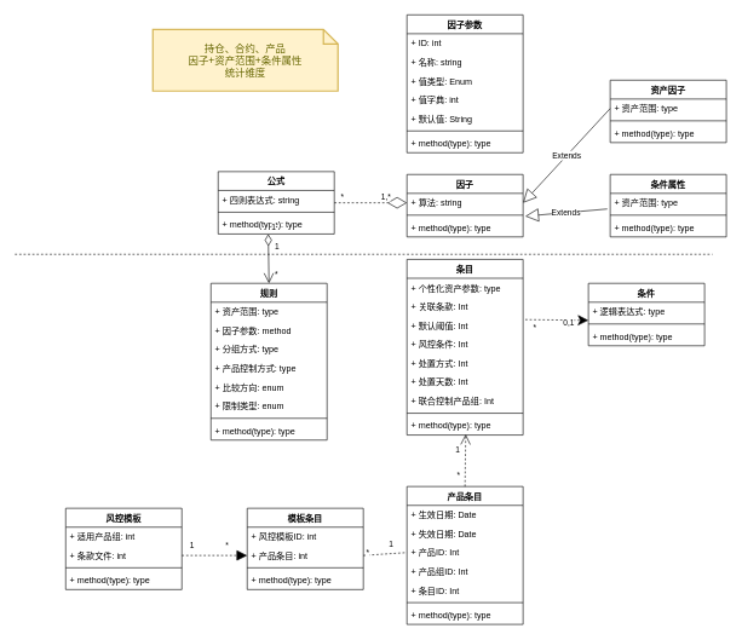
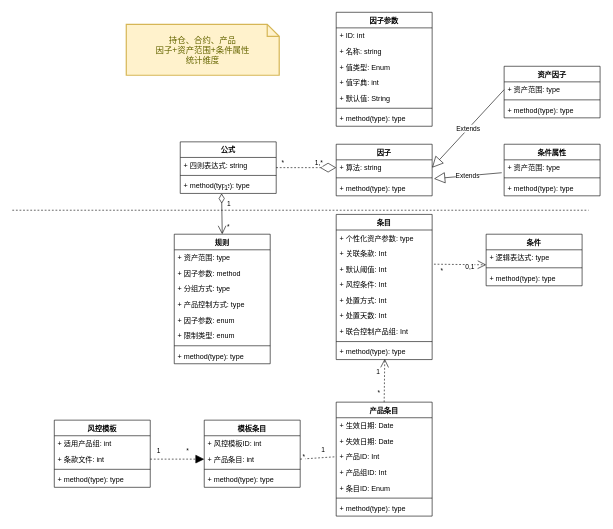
- <mxCell id="78" value="" style="endArrow=classic;endSize=12;dashed=1;html=1;rounded=0;exitX=1.019;exitY=0.192;exitDx=0;exitDy=0;entryX=0;entryY=0.962;entryDx=0;entryDy=0;entryPerimeter=0;exitPerimeter=0;" edge="1" parent="1" source="14" target="30"><mxGeometry width="160" relative="1" as="geometry"><mxPoint x="670" y="700" as="sourcePoint" /><mxPoint x="670.96" y="628.012" as="targetPoint" /></mxGeometry></mxCell>
+ <mxCell id="78" value="" style="endArrow=open;endSize=12;dashed=1;html=1;rounded=0;exitX=1.019;exitY=0.192;exitDx=0;exitDy=0;entryX=0;entryY=0.962;entryDx=0;entryDy=0;entryPerimeter=0;exitPerimeter=0;" edge="1" parent="1" source="14" target="30"><mxGeometry width="160" relative="1" as="geometry"><mxPoint x="670" y="700" as="sourcePoint" /><mxPoint x="670.96" y="628.012" as="targetPoint" /></mxGeometry></mxCell>
- <mxCell id="7" value="+ 比较方向: enum" style="text;strokeColor=none;fillColor=none;align=left;verticalAlign=top;spacingLeft=4;spacingRight=4;overflow=hidden;rotatable=0;points=[[0,0.5],[1,0.5]];portConstraint=eastwest;" parent="2" vertex="1"><mxGeometry y="130" width="160" height="26" as="geometry" /></mxCell>
+ <mxCell id="7" value="+ 因子参数: enum" style="text;strokeColor=none;fillColor=none;align=left;verticalAlign=top;spacingLeft=4;spacingRight=4;overflow=hidden;rotatable=0;points=[[0,0.5],[1,0.5]];portConstraint=eastwest;" parent="2" vertex="1"><mxGeometry y="130" width="160" height="26" as="geometry" /></mxCell>
- <mxCell id="38" value="+ 条目ID: Int" style="text;strokeColor=none;fillColor=none;align=left;verticalAlign=top;spacingLeft=4;spacingRight=4;overflow=hidden;rotatable=0;points=[[0,0.5],[1,0.5]];portConstraint=eastwest;" parent="33" vertex="1"><mxGeometry y="130" width="160" height="26" as="geometry" /></mxCell>
+ <mxCell id="38" value="+ 条目ID: Enum" style="text;strokeColor=none;fillColor=none;align=left;verticalAlign=top;spacingLeft=4;spacingRight=4;overflow=hidden;rotatable=0;points=[[0,0.5],[1,0.5]];portConstraint=eastwest;" parent="33" vertex="1"><mxGeometry y="130" width="160" height="26" as="geometry" /></mxCell>
